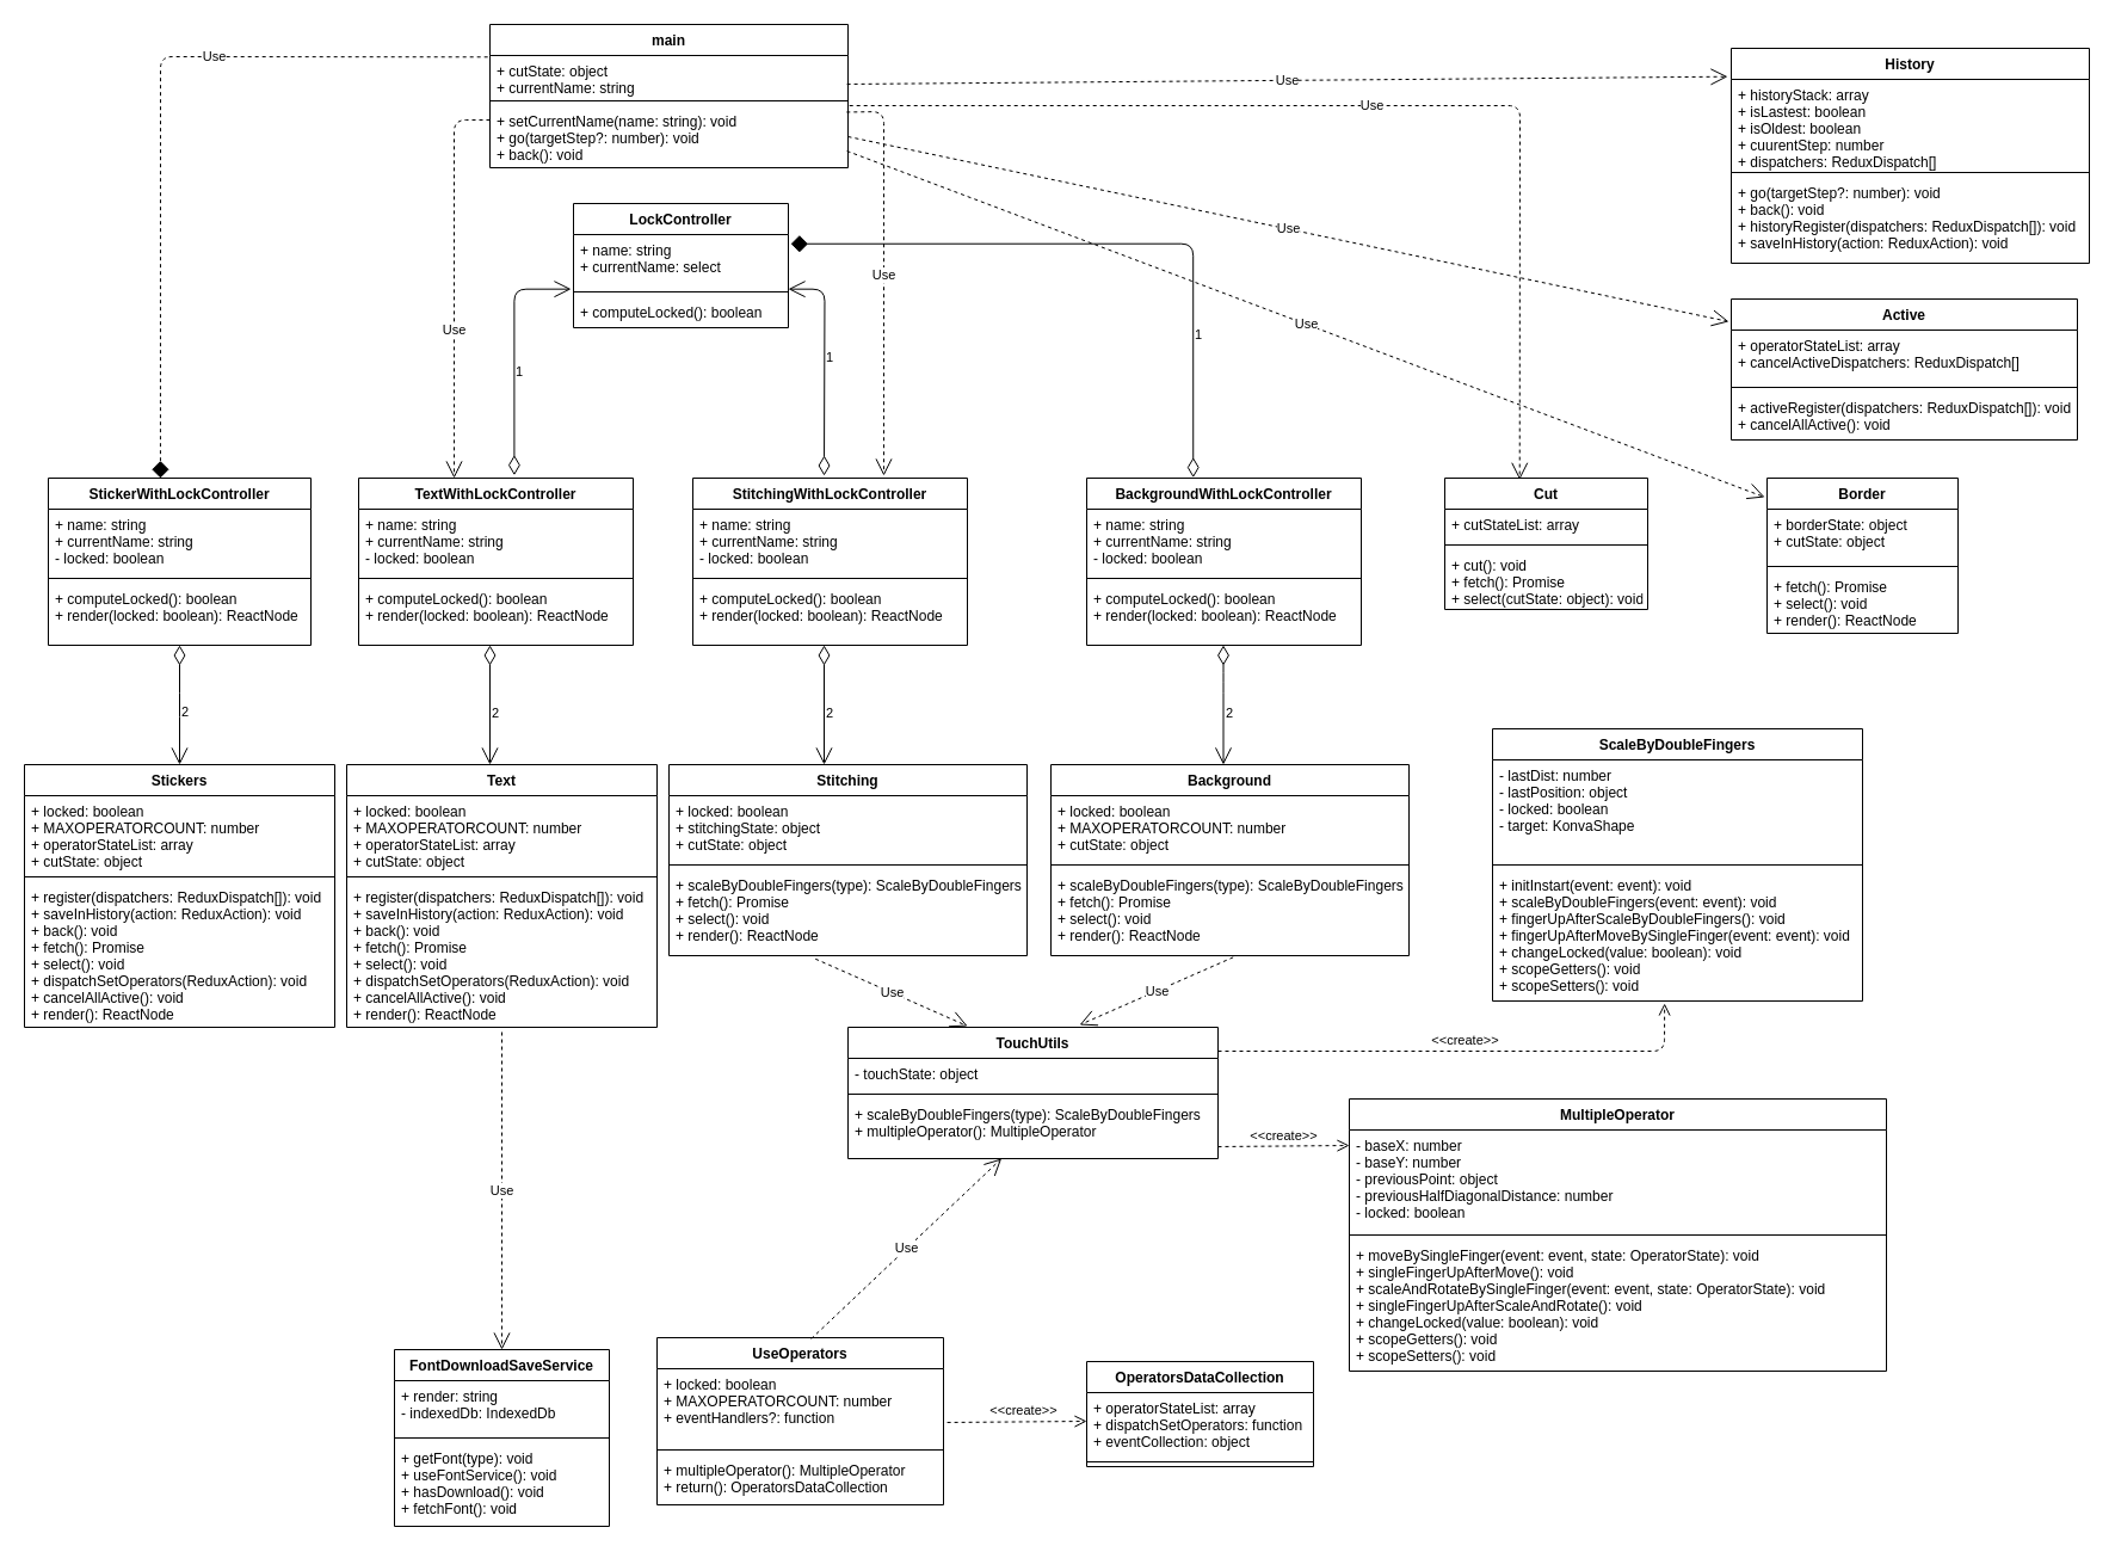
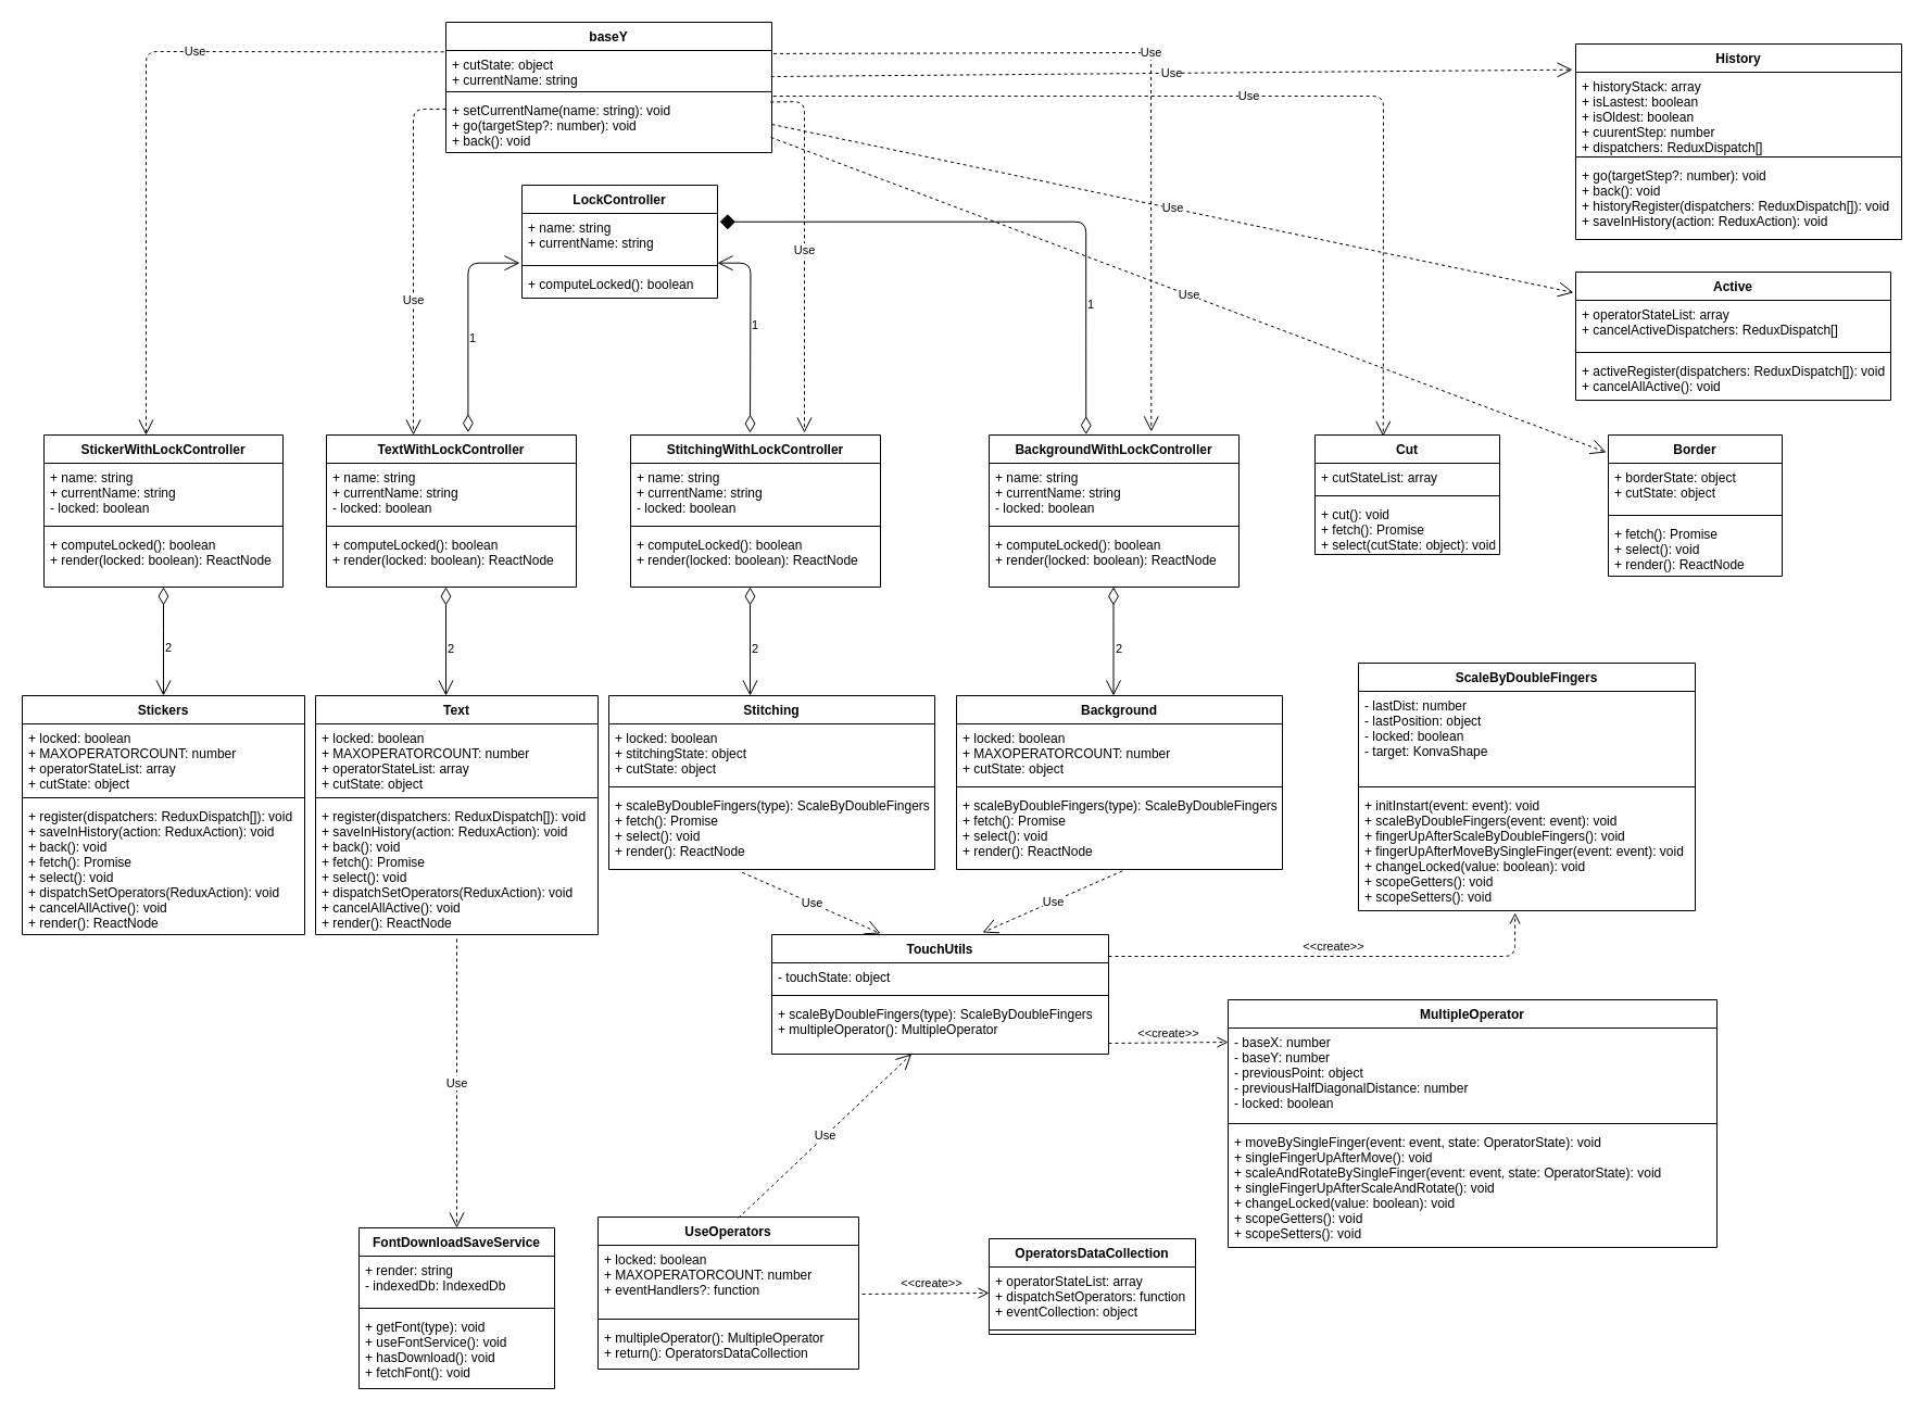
- <mxCell id="2" value="main" style="swimlane;fontStyle=1;align=center;verticalAlign=top;childLayout=stackLayout;horizontal=1;startSize=26;horizontalStack=0;resizeParent=1;resizeParentMax=0;resizeLast=0;collapsible=1;marginBottom=0;" vertex="1" parent="1"><mxGeometry x="410" y="20" width="300" height="120" as="geometry" /></mxCell>
+ <mxCell id="2" value="baseY" style="swimlane;fontStyle=1;align=center;verticalAlign=top;childLayout=stackLayout;horizontal=1;startSize=26;horizontalStack=0;resizeParent=1;resizeParentMax=0;resizeLast=0;collapsible=1;marginBottom=0;" vertex="1" parent="1"><mxGeometry x="410" y="20" width="300" height="120" as="geometry" /></mxCell>
+ <mxCell id="29" value="Use" style="endArrow=open;endSize=12;dashed=1;html=1;entryX=0.649;entryY=-0.022;entryDx=0;entryDy=0;entryPerimeter=0;exitX=1.005;exitY=0.086;exitDx=0;exitDy=0;exitPerimeter=0;" edge="1" parent="1" source="3" target="24"><mxGeometry width="160" relative="1" as="geometry"><mxPoint x="710" y="290" as="sourcePoint" /><mxPoint x="870" y="290" as="targetPoint" /><Array as="points"><mxPoint x="1059" y="48" /></Array></mxGeometry></mxCell>
- <mxCell id="12" value="+ name: string&#10;+ currentName: select" style="text;strokeColor=none;fillColor=none;align=left;verticalAlign=top;spacingLeft=4;spacingRight=4;overflow=hidden;rotatable=0;points=[[0,0.5],[1,0.5]];portConstraint=eastwest;" vertex="1" parent="11"><mxGeometry y="26" width="180" height="44" as="geometry" /></mxCell>
+ <mxCell id="12" value="+ name: string&#10;+ currentName: string" style="text;strokeColor=none;fillColor=none;align=left;verticalAlign=top;spacingLeft=4;spacingRight=4;overflow=hidden;rotatable=0;points=[[0,0.5],[1,0.5]];portConstraint=eastwest;" vertex="1" parent="11"><mxGeometry y="26" width="180" height="44" as="geometry" /></mxCell>
- <mxCell id="6" value="Use" style="endArrow=diamond;endSize=12;dashed=1;html=1;exitX=-0.006;exitY=0.038;exitDx=0;exitDy=0;exitPerimeter=0;entryX=0.427;entryY=0;entryDx=0;entryDy=0;entryPerimeter=0;" edge="1" parent="1" source="3" target="7"><mxGeometry x="-0.27" width="160" relative="1" as="geometry"><mxPoint x="500" y="436" as="sourcePoint" /><mxPoint x="160" y="398" as="targetPoint" /><Array as="points"><mxPoint x="134" y="47" /></Array><mxPoint as="offset" /></mxGeometry></mxCell>
+ <mxCell id="6" value="Use" style="endArrow=open;endSize=12;dashed=1;html=1;exitX=-0.006;exitY=0.038;exitDx=0;exitDy=0;exitPerimeter=0;entryX=0.427;entryY=0;entryDx=0;entryDy=0;entryPerimeter=0;" edge="1" parent="1" source="3" target="7"><mxGeometry x="-0.27" width="160" relative="1" as="geometry"><mxPoint x="500" y="436" as="sourcePoint" /><mxPoint x="160" y="398" as="targetPoint" /><Array as="points"><mxPoint x="134" y="47" /></Array><mxPoint as="offset" /></mxGeometry></mxCell>
